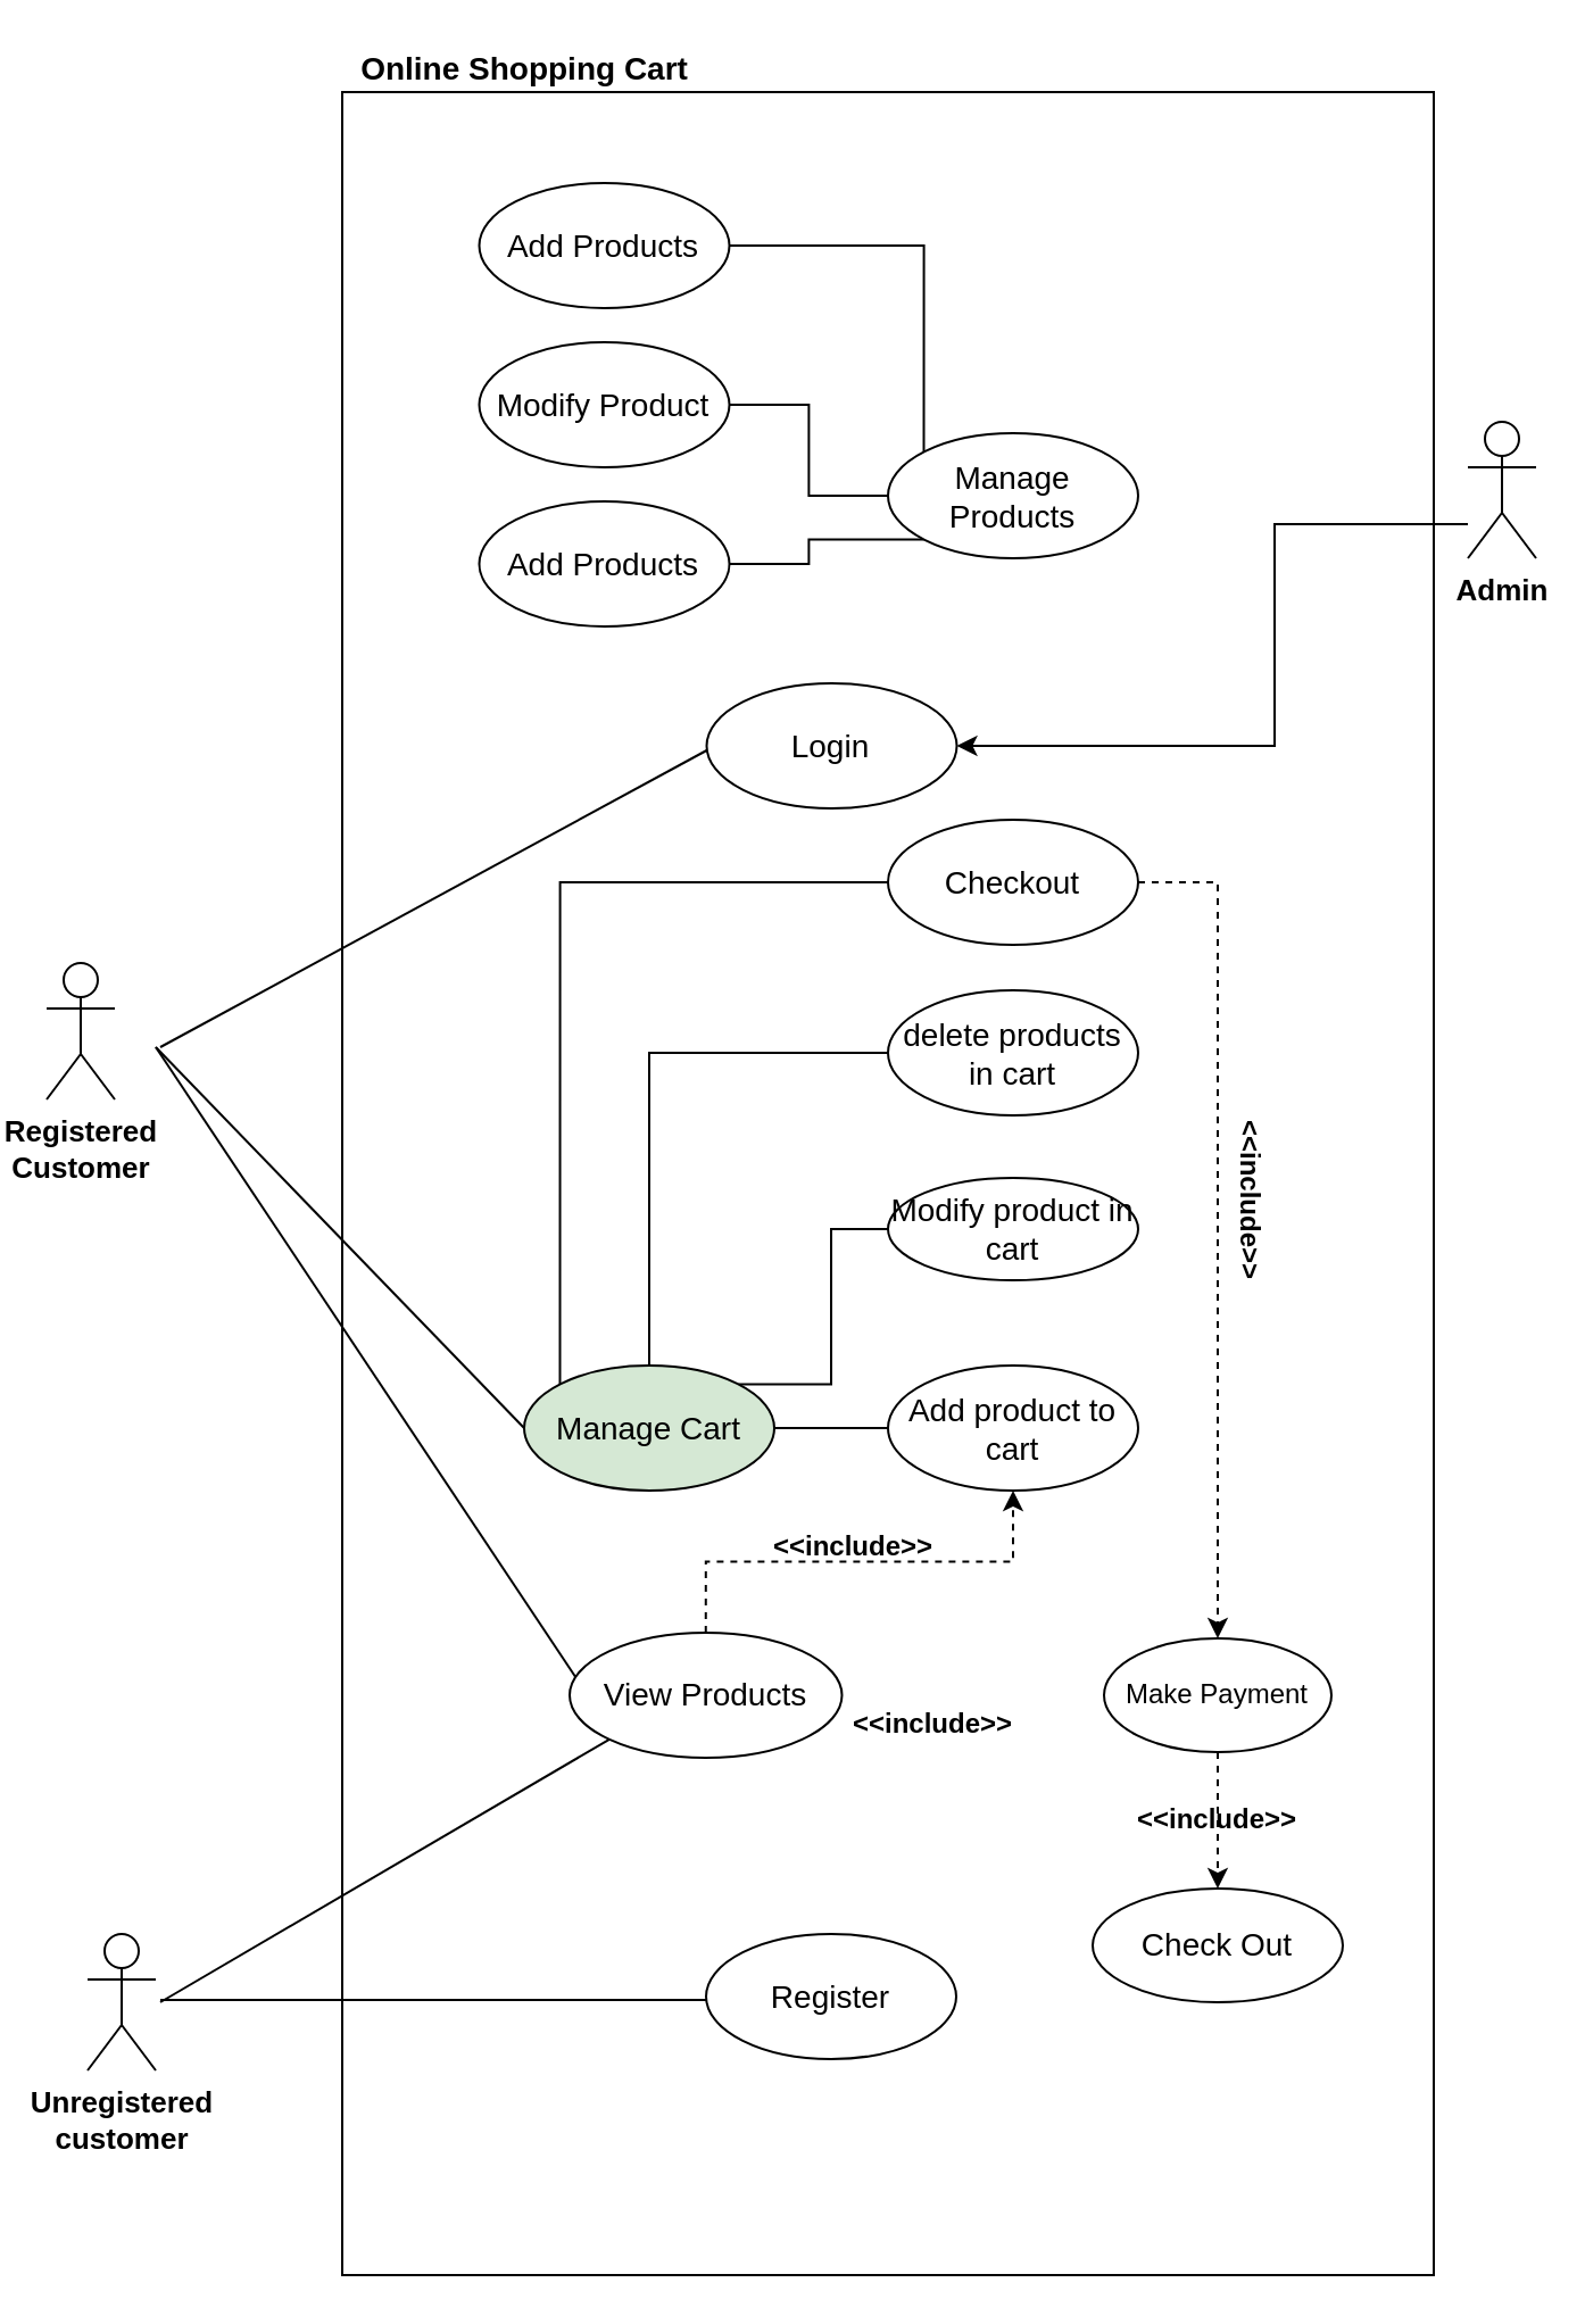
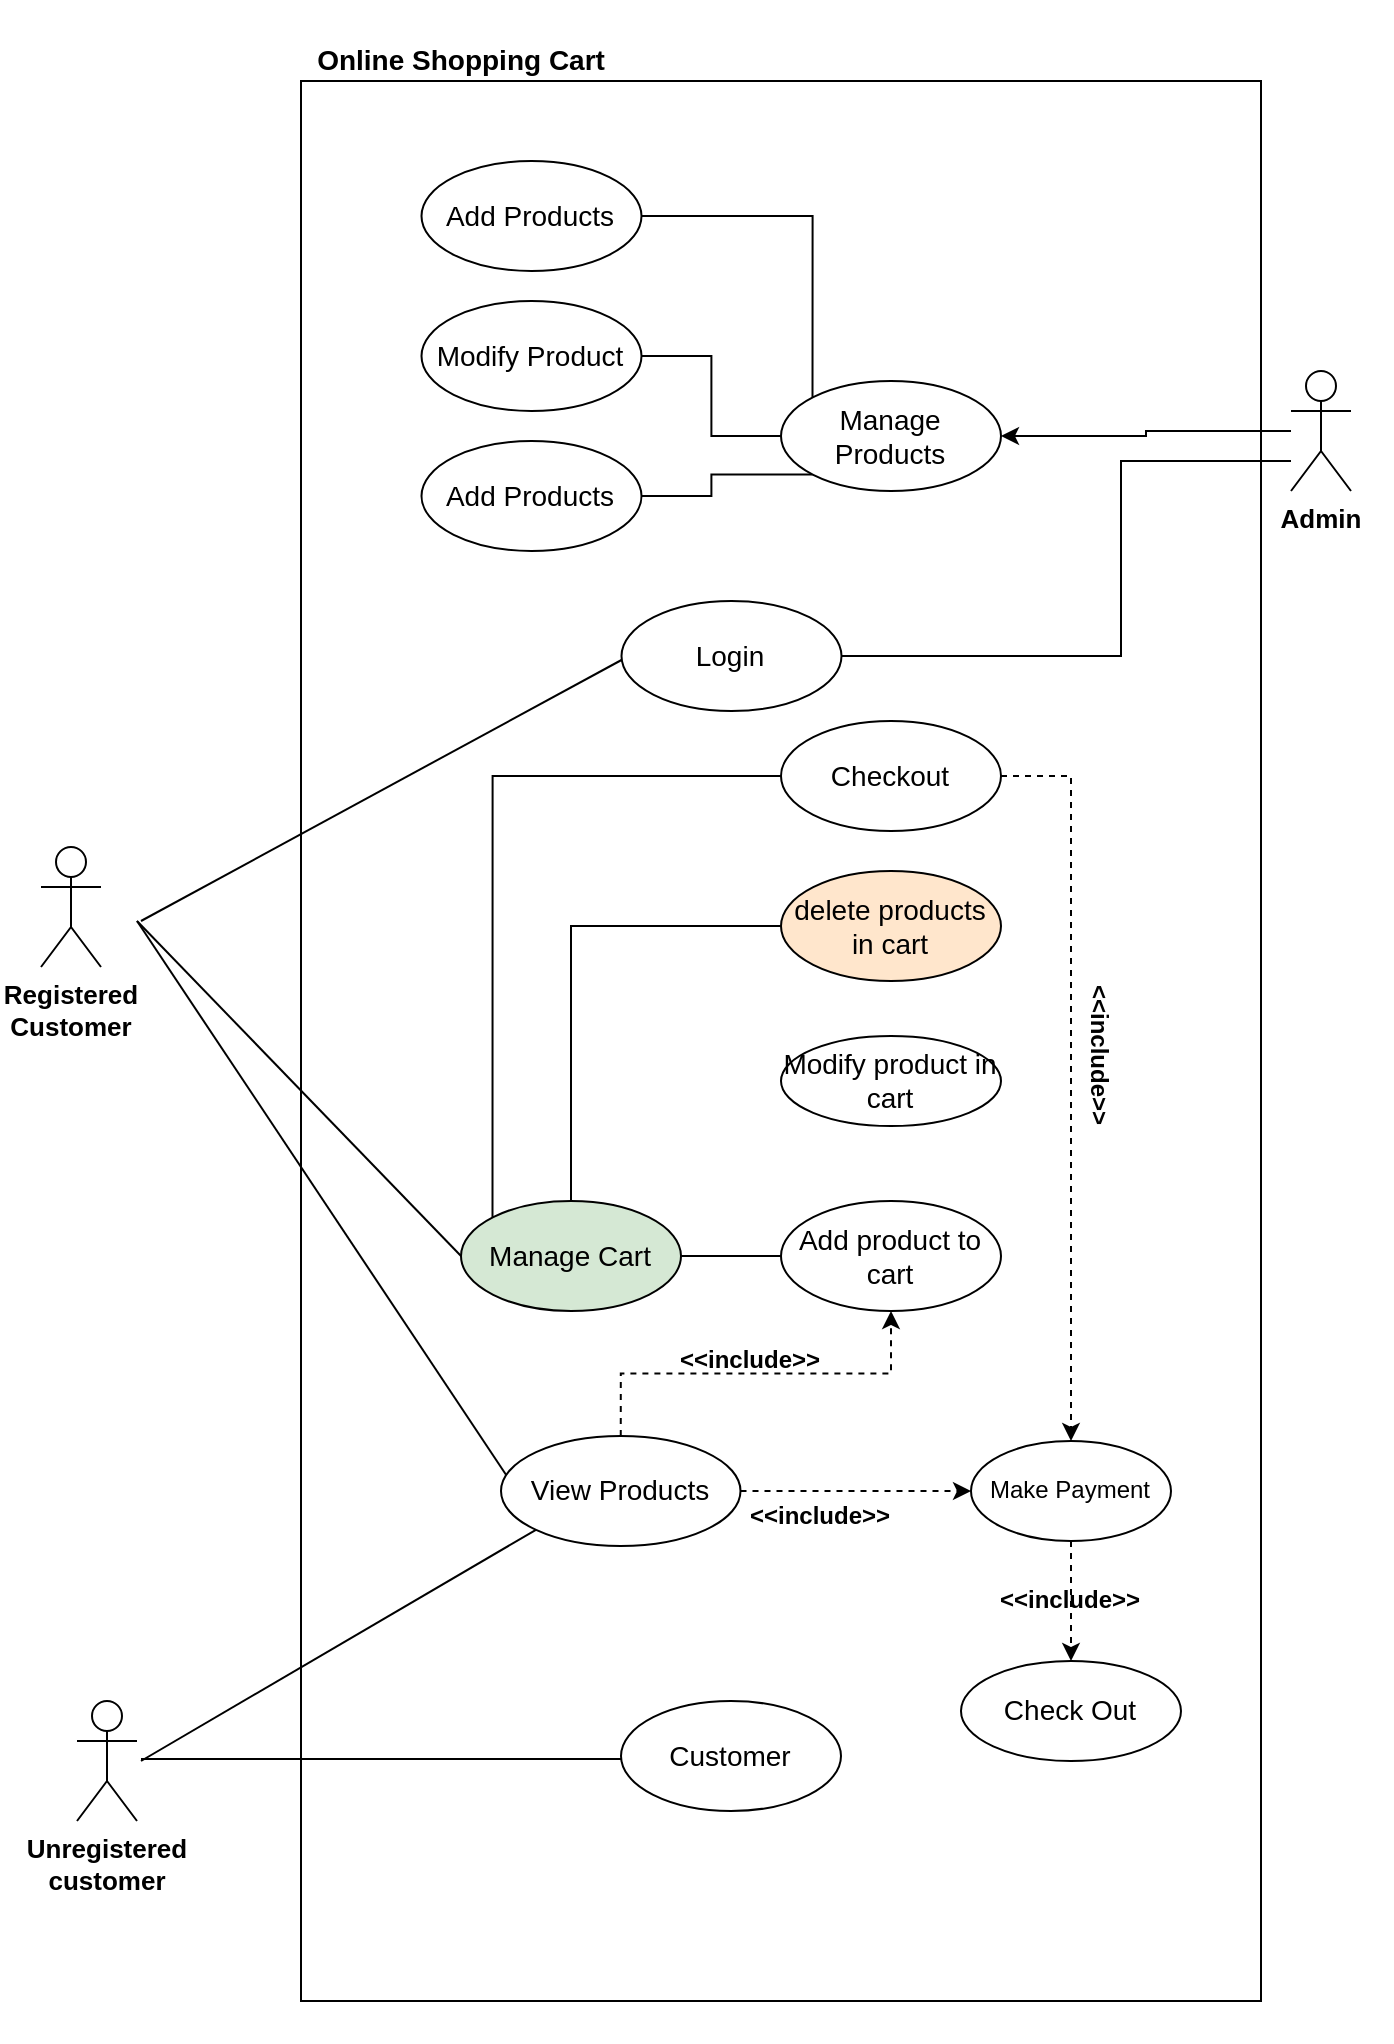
+ <mxCell id="5" style="edgeStyle=orthogonalEdgeStyle;rounded=0;orthogonalLoop=1;jettySize=auto;html=1;entryX=1;entryY=0.5;entryDx=0;entryDy=0;endArrow=classic;endFill=1;" edge="1" parent="1" source="6" target="40"><mxGeometry relative="1" as="geometry" /></mxCell>
- <mxCell id="4" style="edgeStyle=orthogonalEdgeStyle;rounded=0;orthogonalLoop=1;jettySize=auto;html=1;entryX=1;entryY=0.5;entryDx=0;entryDy=0;" edge="1" parent="1" source="6" target="14"><mxGeometry relative="1" as="geometry"><Array as="points"><mxPoint x="560" y="230" /><mxPoint x="560" y="328" /></Array></mxGeometry></mxCell>
+ <mxCell id="4" style="edgeStyle=orthogonalEdgeStyle;rounded=0;orthogonalLoop=1;jettySize=auto;html=1;entryX=1;entryY=0.5;entryDx=0;entryDy=0;endArrow=none;" edge="1" parent="1" source="6" target="14"><mxGeometry relative="1" as="geometry"><Array as="points"><mxPoint x="560" y="230" /><mxPoint x="560" y="328" /></Array></mxGeometry></mxCell>
- <mxCell id="30" value="delete products in cart" style="ellipse;whiteSpace=wrap;html=1;fontSize=14;" vertex="1" parent="1"><mxGeometry x="390" y="435" width="110" height="55" as="geometry" /></mxCell>
+ <mxCell id="30" value="delete products in cart" style="ellipse;whiteSpace=wrap;html=1;fontSize=14;fillColor=#ffe6cc;" vertex="1" parent="1"><mxGeometry x="390" y="435" width="110" height="55" as="geometry" /></mxCell>
- <mxCell id="19" style="edgeStyle=orthogonalEdgeStyle;rounded=0;orthogonalLoop=1;jettySize=auto;html=1;entryX=0;entryY=0.5;entryDx=0;entryDy=0;exitX=1;exitY=0;exitDx=0;exitDy=0;endArrow=none;endFill=0;" edge="1" parent="1" source="22" target="31"><mxGeometry relative="1" as="geometry" /></mxCell>
+ <mxCell id="23" value="" style="edgeStyle=orthogonalEdgeStyle;rounded=0;orthogonalLoop=1;jettySize=auto;html=1;exitX=1;exitY=0.5;exitDx=0;exitDy=0;entryX=0;entryY=0.5;entryDx=0;entryDy=0;dashed=1;" edge="1" parent="1" source="25" target="28"><mxGeometry relative="1" as="geometry" /></mxCell>
- <mxCell id="12" value="Register" style="ellipse;whiteSpace=wrap;html=1;fontSize=14;" parent="1" vertex="1"><mxGeometry x="310" y="850" width="110" height="55" as="geometry" /></mxCell>
+ <mxCell id="12" value="Customer" style="ellipse;whiteSpace=wrap;html=1;fontSize=14;" parent="1" vertex="1"><mxGeometry x="310" y="850" width="110" height="55" as="geometry" /></mxCell>
